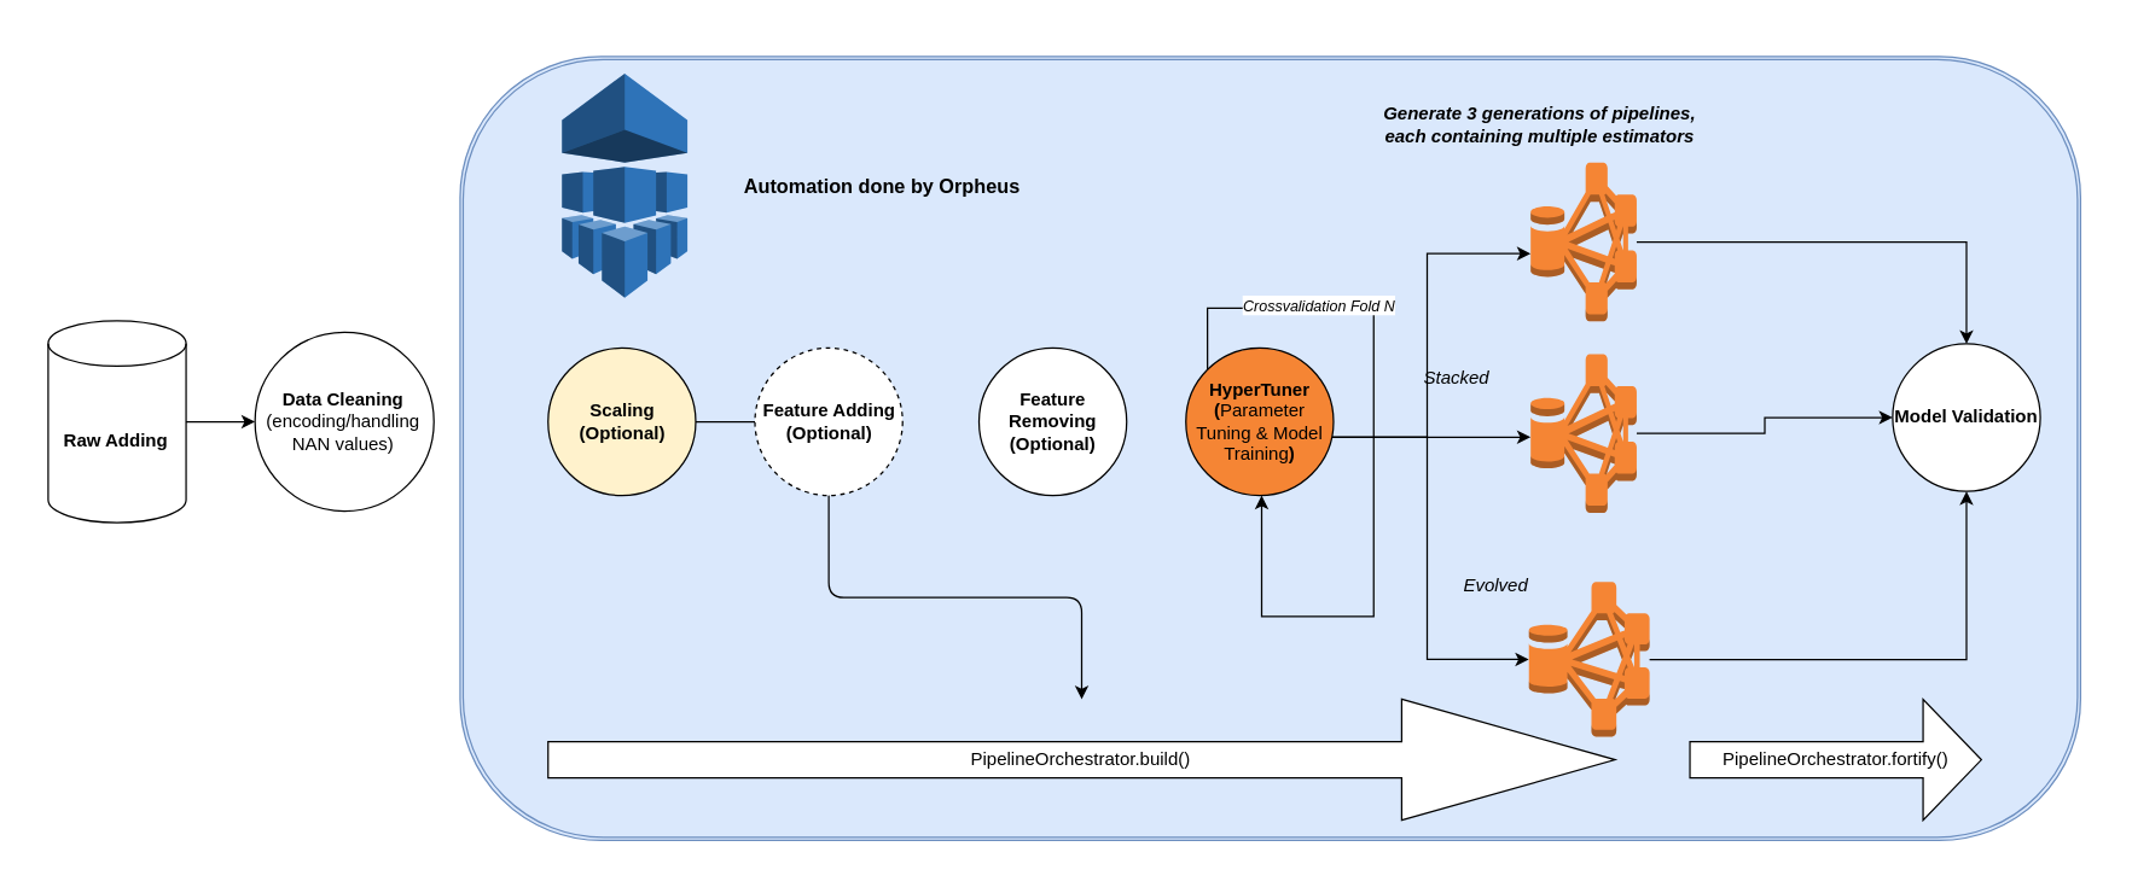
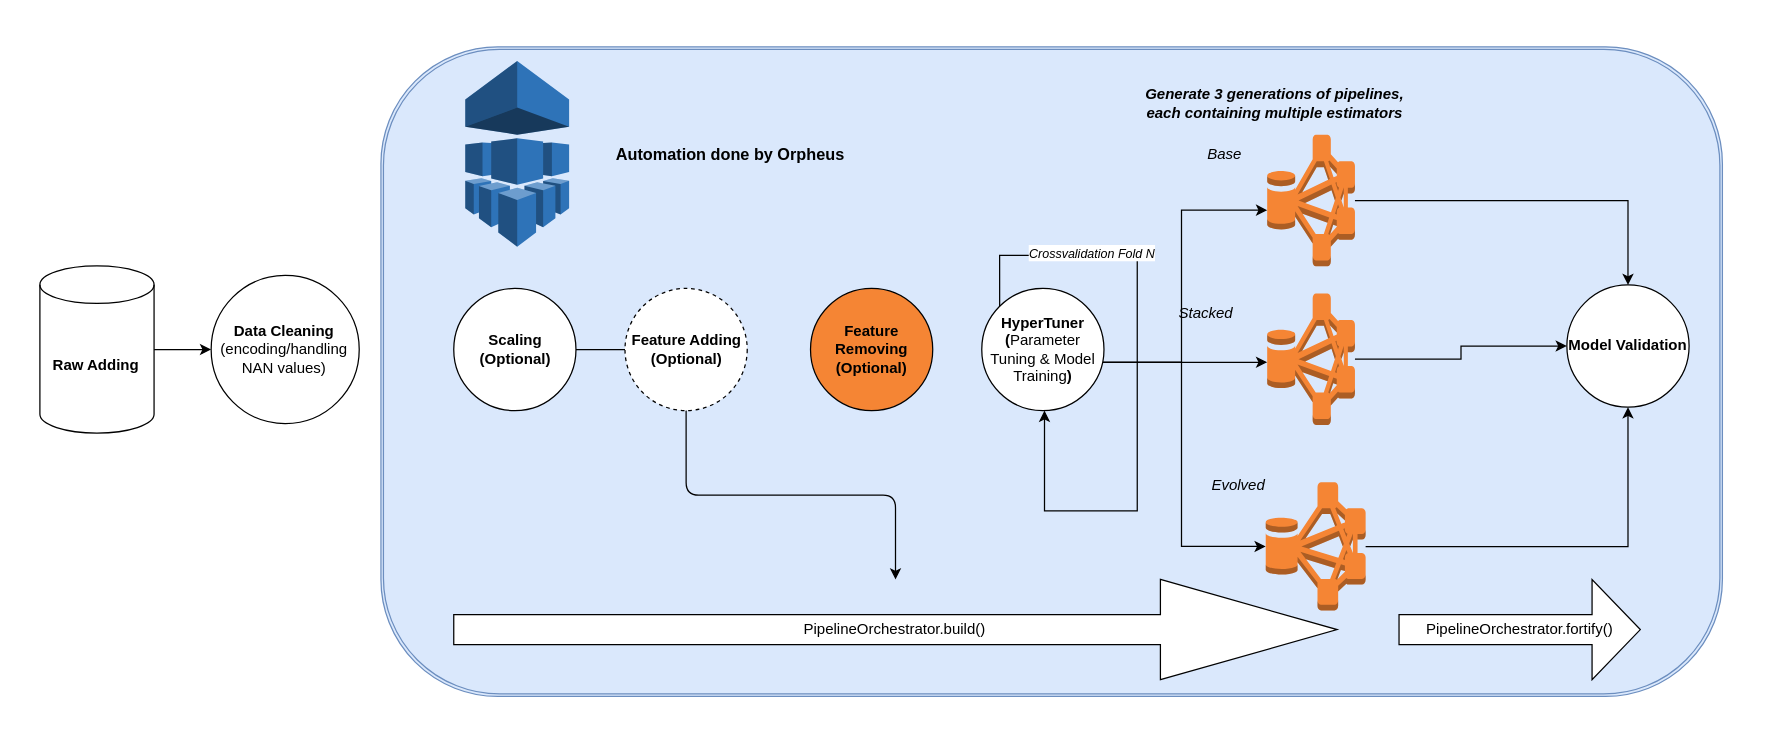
+ <mxCell id="30" value="&lt;i&gt;Base&lt;/i&gt;" style="text;html=1;strokeColor=none;fillColor=none;align=center;verticalAlign=middle;whiteSpace=wrap;rounded=0;" parent="5" vertex="1"><mxGeometry x="731.832" y="67.203" width="68.5" height="40.104" as="geometry" /></mxCell>
- <mxCell id="7" value="&lt;b&gt;Scaling&lt;br&gt;(Optional)&lt;br&gt;&lt;/b&gt;" style="ellipse;whiteSpace=wrap;html=1;aspect=fixed;rounded=1;fillColor=#fff2cc;" parent="5" vertex="1"><mxGeometry x="149.584" y="194.949" width="97.778" height="97.778" as="geometry" /></mxCell>
+ <mxCell id="7" value="&lt;b&gt;Scaling&lt;br&gt;(Optional)&lt;br&gt;&lt;/b&gt;" style="ellipse;whiteSpace=wrap;html=1;aspect=fixed;rounded=1;" parent="5" vertex="1"><mxGeometry x="149.584" y="194.949" width="97.778" height="97.778" as="geometry" /></mxCell>
- <mxCell id="10" value="&lt;b&gt;Feature Removing&lt;br&gt;(Optional)&lt;br&gt;&lt;/b&gt;" style="ellipse;whiteSpace=wrap;html=1;aspect=fixed;rounded=1;" parent="5" vertex="1"><mxGeometry x="434.997" y="194.949" width="97.778" height="97.778" as="geometry" /></mxCell>
+ <mxCell id="10" value="&lt;b&gt;Feature Removing&lt;br&gt;(Optional)&lt;br&gt;&lt;/b&gt;" style="ellipse;whiteSpace=wrap;html=1;aspect=fixed;rounded=1;fillColor=#f58534;" parent="5" vertex="1"><mxGeometry x="434.997" y="194.949" width="97.778" height="97.778" as="geometry" /></mxCell>
- <mxCell id="15" value="&lt;b&gt;HyperTuner&lt;br&gt;(&lt;/b&gt;Parameter Tuning &amp;amp; Model Training&lt;b&gt;)&lt;/b&gt;" style="ellipse;whiteSpace=wrap;html=1;aspect=fixed;rounded=1;fillColor=#f58534;" parent="5" vertex="1"><mxGeometry x="571.996" y="194.949" width="97.778" height="97.778" as="geometry" /></mxCell>
+ <mxCell id="15" value="&lt;b&gt;HyperTuner&lt;br&gt;(&lt;/b&gt;Parameter Tuning &amp;amp; Model Training&lt;b&gt;)&lt;/b&gt;" style="ellipse;whiteSpace=wrap;html=1;aspect=fixed;rounded=1;" parent="5" vertex="1"><mxGeometry x="571.996" y="194.949" width="97.778" height="97.778" as="geometry" /></mxCell>
